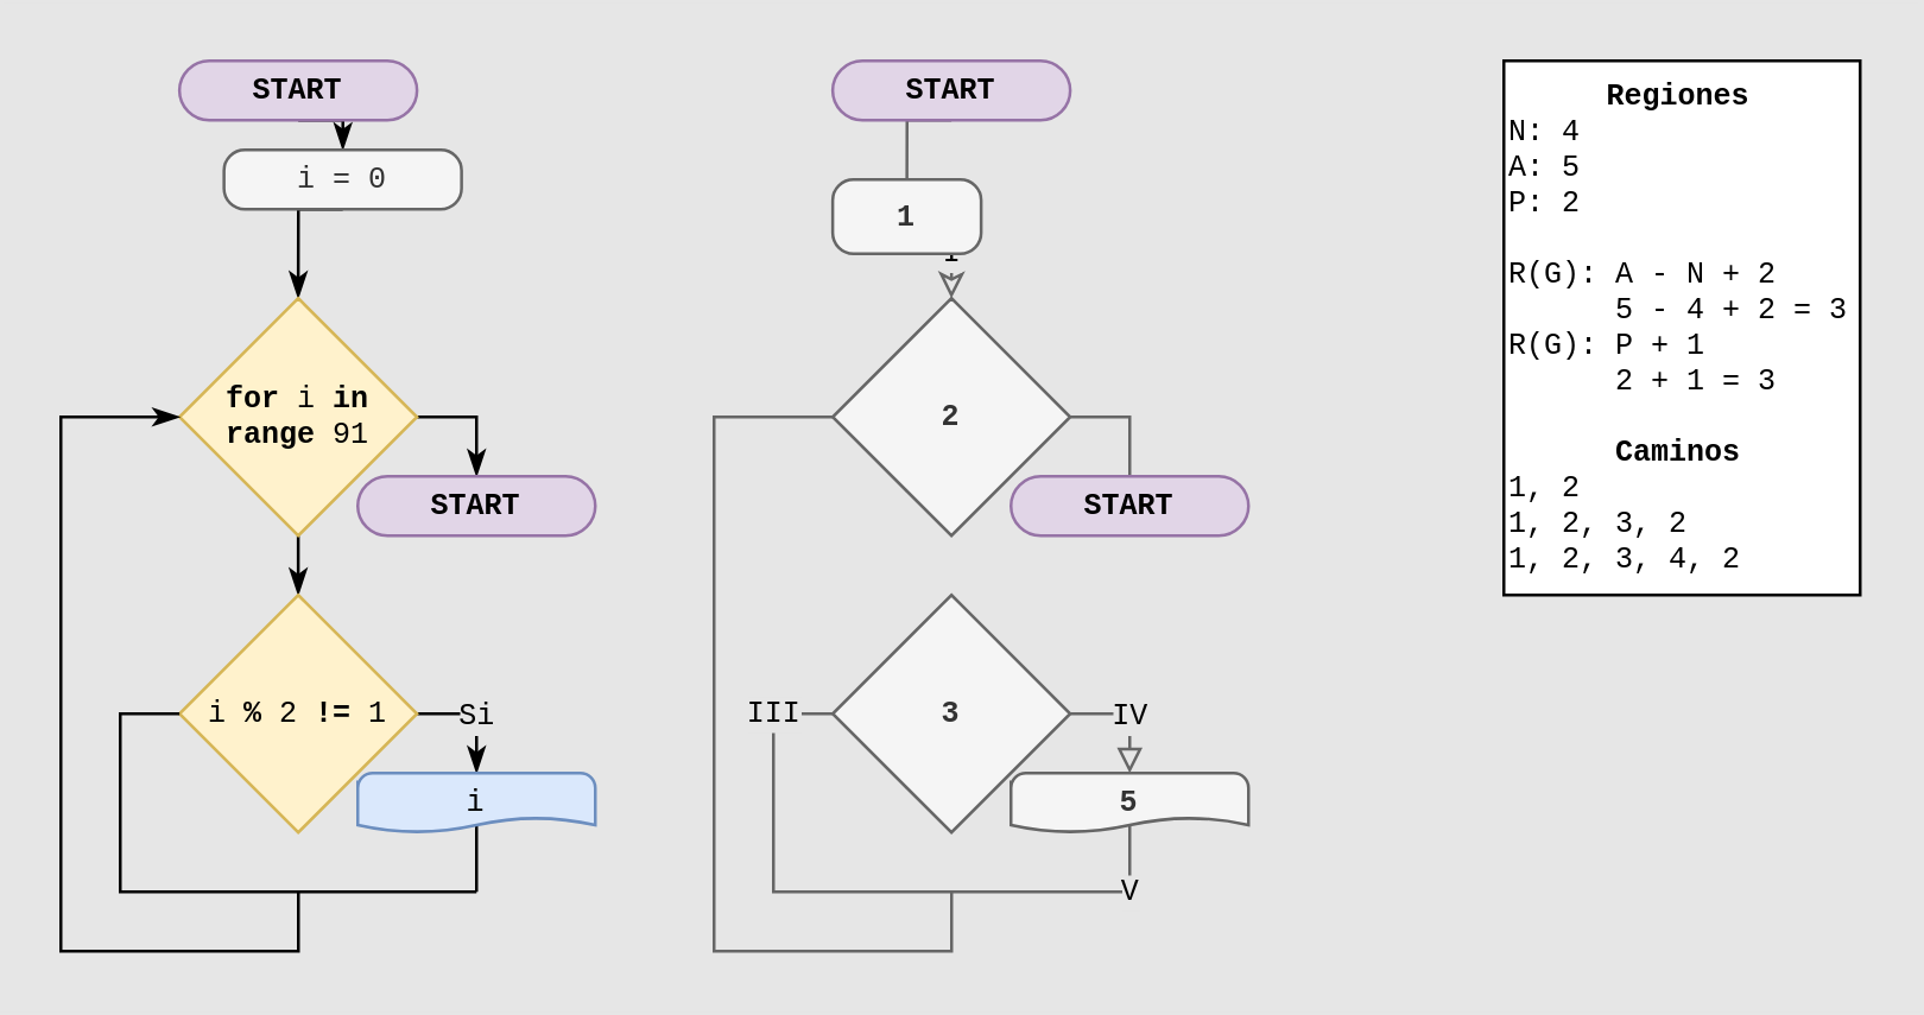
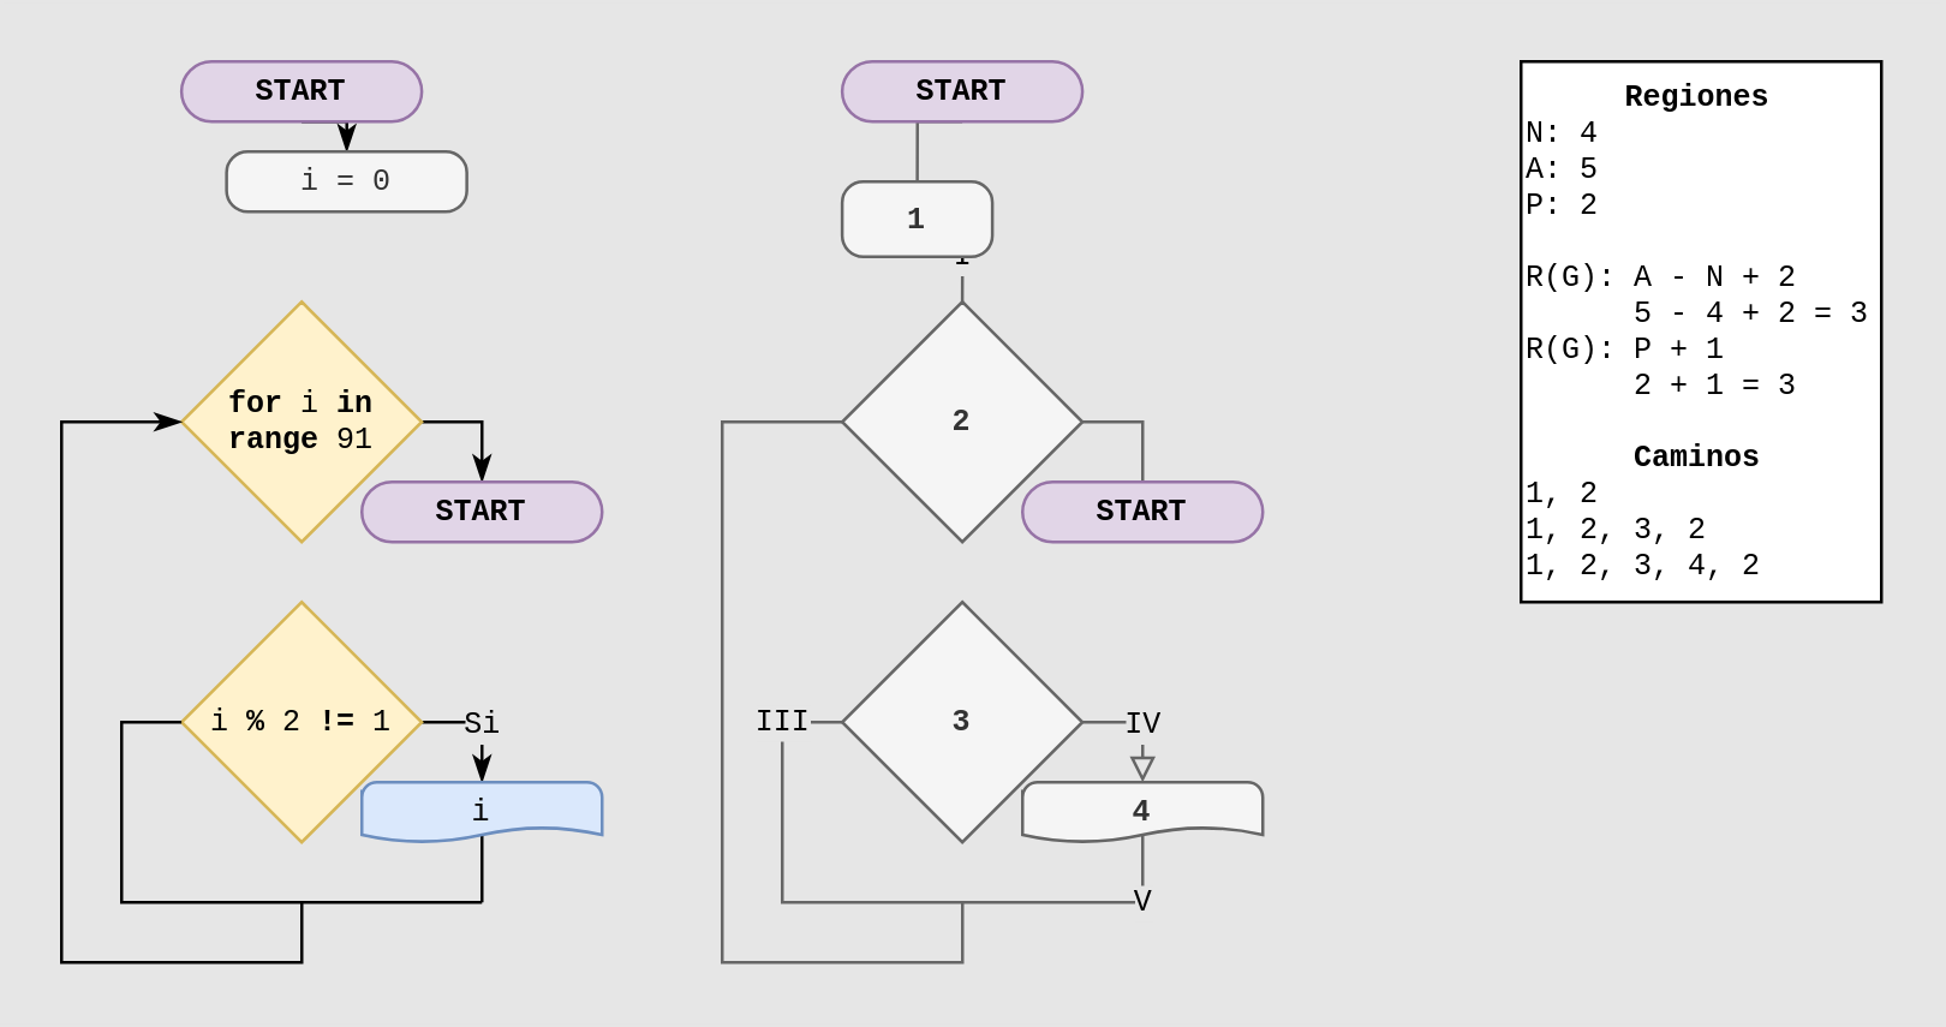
- <mxCell id="6" style="edgeStyle=orthogonalEdgeStyle;rounded=0;orthogonalLoop=1;jettySize=auto;html=1;exitX=0.5;exitY=1;exitDx=0;exitDy=0;entryX=0.5;entryY=0;entryDx=0;entryDy=0;entryPerimeter=0;fontFamily=Courier New;fontSize=10;endArrow=classicThin;endFill=1;labelBackgroundColor=#E6E6E6;" parent="1" source="7" target="10" edge="1"><mxGeometry relative="1" as="geometry" /></mxCell>
- <mxCell id="21" value="I" style="edgeStyle=orthogonalEdgeStyle;rounded=0;orthogonalLoop=1;jettySize=auto;html=1;exitX=0.5;exitY=1;exitDx=0;exitDy=0;entryX=0.5;entryY=0;entryDx=0;entryDy=0;entryPerimeter=0;fontFamily=Courier New;fontSize=10;endArrow=classic;endFill=0;labelBackgroundColor=#E6E6E6;fillColor=#f5f5f5;strokeColor=#666666;" parent="1" source="22" target="24" edge="1"><mxGeometry relative="1" as="geometry" /></mxCell>
+ <mxCell id="21" value="I" style="edgeStyle=orthogonalEdgeStyle;rounded=0;orthogonalLoop=1;jettySize=auto;html=1;exitX=0.5;exitY=1;exitDx=0;exitDy=0;entryX=0.5;entryY=0;entryDx=0;entryDy=0;entryPerimeter=0;fontFamily=Courier New;fontSize=10;endArrow=none;endFill=0;labelBackgroundColor=#E6E6E6;fillColor=#f5f5f5;strokeColor=#666666;" parent="1" source="22" target="24" edge="1"><mxGeometry relative="1" as="geometry" /></mxCell>
- <mxCell id="8" style="edgeStyle=orthogonalEdgeStyle;rounded=0;orthogonalLoop=1;jettySize=auto;html=1;exitX=0.5;exitY=1;exitDx=0;exitDy=0;exitPerimeter=0;entryX=0.5;entryY=0;entryDx=0;entryDy=0;entryPerimeter=0;fontFamily=Courier New;fontSize=10;endArrow=classicThin;endFill=1;" parent="1" source="10" target="13" edge="1"><mxGeometry relative="1" as="geometry" /></mxCell>
- <mxCell id="29" value="5" style="strokeWidth=1;html=1;shape=mxgraph.flowchart.document2;whiteSpace=wrap;size=0.25;fontFamily=Courier New;fontSize=10;fillColor=#f5f5f5;strokeColor=#666666;labelBorderColor=none;fontColor=#333333;fontStyle=1" parent="1" vertex="1"><mxGeometry x="340" y="260" width="80" height="20" as="geometry" /></mxCell>
+ <mxCell id="29" value="4" style="strokeWidth=1;html=1;shape=mxgraph.flowchart.document2;whiteSpace=wrap;size=0.25;fontFamily=Courier New;fontSize=10;fillColor=#f5f5f5;strokeColor=#666666;labelBorderColor=none;fontColor=#333333;fontStyle=1" parent="1" vertex="1"><mxGeometry x="340" y="260" width="80" height="20" as="geometry" /></mxCell>
